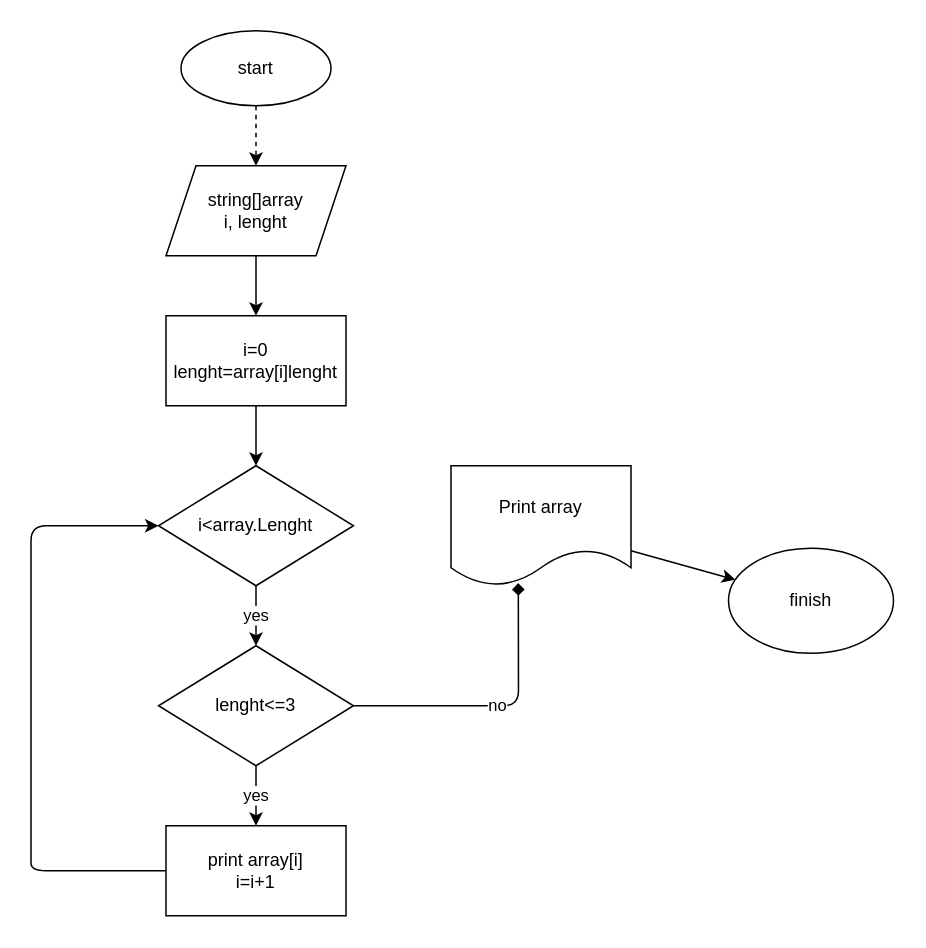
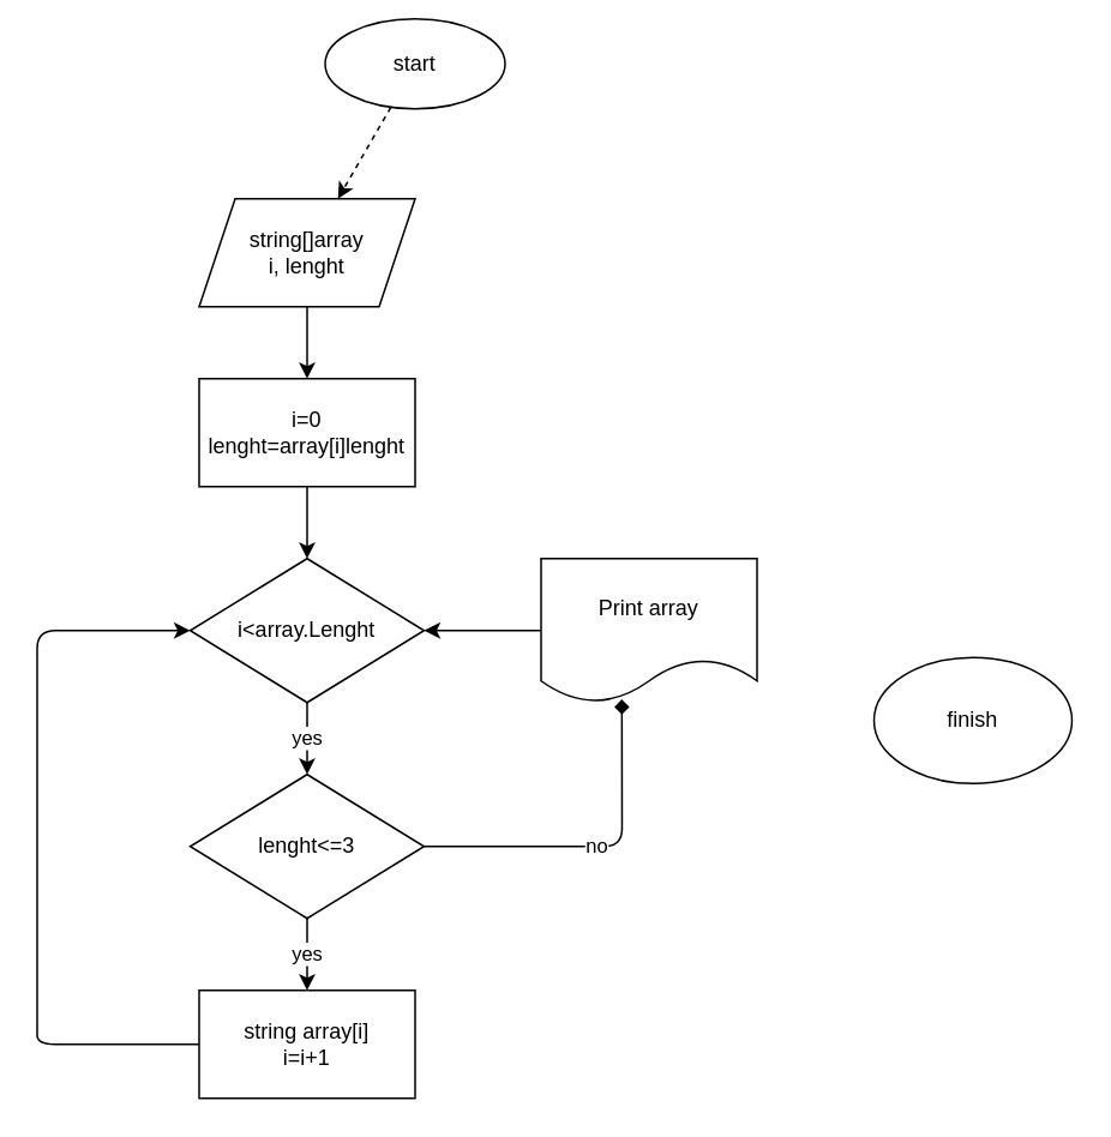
- <mxCell id="3" value="start" style="ellipse;whiteSpace=wrap;html=1;" vertex="1" parent="1"><mxGeometry x="120" y="20" width="100" height="50" as="geometry" /></mxCell>
+ <mxCell id="3" value="start" style="ellipse;whiteSpace=wrap;html=1;" vertex="1" parent="1"><mxGeometry x="180" y="10" width="100" height="50" as="geometry" /></mxCell>
- <mxCell id="13" value="" style="edgeStyle=none;html=1;" edge="1" parent="1" source="14" target="17"><mxGeometry relative="1" as="geometry" /></mxCell>
+ <mxCell id="13" value="" style="edgeStyle=none;html=1;" edge="1" parent="1" source="14" target="9"><mxGeometry relative="1" as="geometry" /></mxCell>
- <mxCell id="16" value="print array[i]&lt;br&gt;i=i+1" style="rounded=0;whiteSpace=wrap;html=1;" vertex="1" parent="1"><mxGeometry x="110" y="550" width="120" height="60" as="geometry" /></mxCell>
+ <mxCell id="16" value="string array[i]&lt;br&gt;i=i+1" style="rounded=0;whiteSpace=wrap;html=1;" vertex="1" parent="1"><mxGeometry x="110" y="550" width="120" height="60" as="geometry" /></mxCell>
